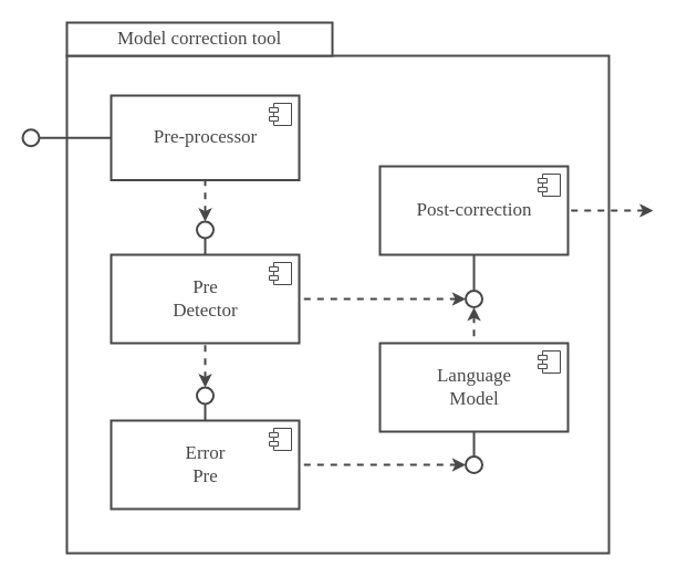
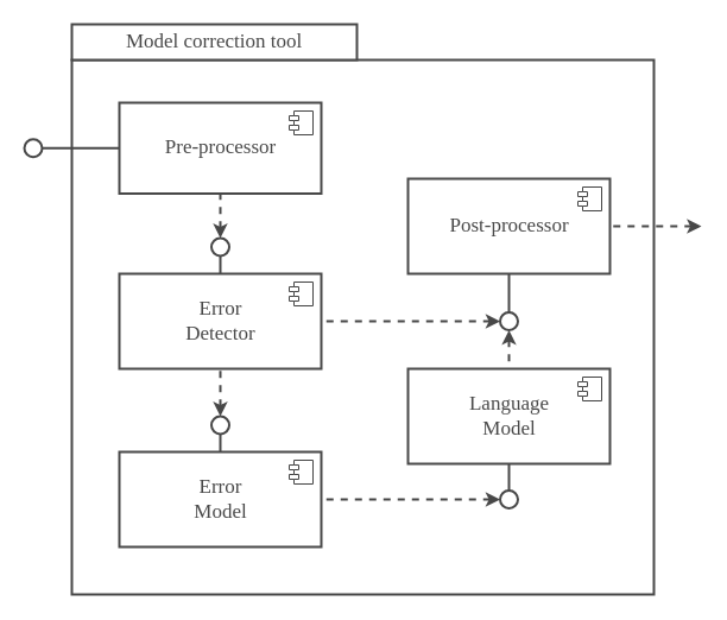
- <mxCell id="3" value="&lt;font color=&quot;#484848&quot; face=&quot;montserrat semibold&quot;&gt;&lt;span style=&quot;font-size: 17px&quot;&gt;Post-correction&lt;/span&gt;&lt;/font&gt;" style="html=1;dropTarget=0;strokeWidth=2;strokeColor=#484848;" parent="1" vertex="1"><mxGeometry x="343" y="150" width="170" height="80" as="geometry" /></mxCell>
+ <mxCell id="3" value="&lt;font color=&quot;#484848&quot; face=&quot;montserrat semibold&quot;&gt;&lt;span style=&quot;font-size: 17px&quot;&gt;Post-processor&lt;/span&gt;&lt;/font&gt;" style="html=1;dropTarget=0;strokeWidth=2;strokeColor=#484848;" parent="1" vertex="1"><mxGeometry x="343" y="150" width="170" height="80" as="geometry" /></mxCell>
- <mxCell id="25" value="&lt;font style=&quot;font-size: 17px&quot;&gt;&lt;span style=&quot;color: rgb(72 , 72 , 72) ; font-family: &amp;#34;montserrat semibold&amp;#34;&quot;&gt;Pre&lt;br&gt;&lt;/span&gt;&lt;font color=&quot;#484848&quot; face=&quot;montserrat semibold&quot;&gt;Detector&lt;/font&gt;&lt;br&gt;&lt;/font&gt;" style="html=1;dropTarget=0;strokeWidth=2;strokeColor=#484848;" parent="1" vertex="1"><mxGeometry x="100" y="230" width="170" height="80" as="geometry" /></mxCell>
+ <mxCell id="25" value="&lt;font style=&quot;font-size: 17px&quot;&gt;&lt;span style=&quot;color: rgb(72 , 72 , 72) ; font-family: &amp;#34;montserrat semibold&amp;#34;&quot;&gt;Error&lt;br&gt;&lt;/span&gt;&lt;font color=&quot;#484848&quot; face=&quot;montserrat semibold&quot;&gt;Detector&lt;/font&gt;&lt;br&gt;&lt;/font&gt;" style="html=1;dropTarget=0;strokeWidth=2;strokeColor=#484848;" parent="1" vertex="1"><mxGeometry x="100" y="230" width="170" height="80" as="geometry" /></mxCell>
- <mxCell id="5" value="&lt;font style=&quot;font-size: 17px&quot;&gt;&lt;span style=&quot;color: rgb(72 , 72 , 72) ; font-family: &amp;#34;montserrat semibold&amp;#34;&quot;&gt;Error&lt;br&gt;&lt;/span&gt;&lt;span style=&quot;color: rgb(72 , 72 , 72) ; font-family: &amp;#34;montserrat semibold&amp;#34;&quot;&gt;Pre&lt;/span&gt;&lt;/font&gt;" style="html=1;dropTarget=0;strokeWidth=2;strokeColor=#484848;" parent="1" vertex="1"><mxGeometry x="100" y="380" width="170" height="80" as="geometry" /></mxCell>
+ <mxCell id="5" value="&lt;font style=&quot;font-size: 17px&quot;&gt;&lt;span style=&quot;color: rgb(72 , 72 , 72) ; font-family: &amp;#34;montserrat semibold&amp;#34;&quot;&gt;Error&lt;br&gt;&lt;/span&gt;&lt;span style=&quot;color: rgb(72 , 72 , 72) ; font-family: &amp;#34;montserrat semibold&amp;#34;&quot;&gt;Model&lt;/span&gt;&lt;/font&gt;" style="html=1;dropTarget=0;strokeWidth=2;strokeColor=#484848;" parent="1" vertex="1"><mxGeometry x="100" y="380" width="170" height="80" as="geometry" /></mxCell>
